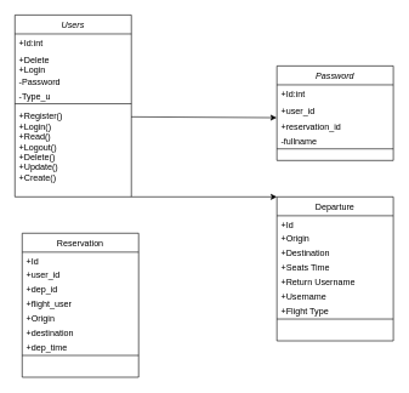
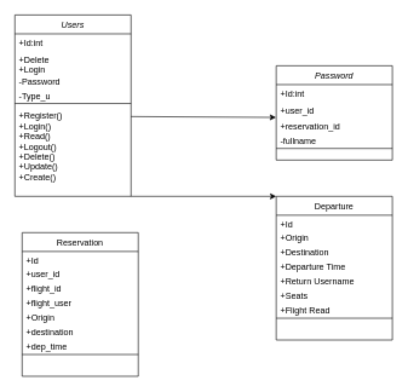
- <mxCell id="14" value="+Seats Time" style="text;align=left;verticalAlign=top;spacingLeft=4;spacingRight=4;overflow=hidden;rotatable=0;points=[[0,0.5],[1,0.5]];portConstraint=eastwest;rounded=0;shadow=0;html=0;" parent="10" vertex="1"><mxGeometry y="84" width="160" height="20" as="geometry" /></mxCell>
+ <mxCell id="14" value="+Departure Time" style="text;align=left;verticalAlign=top;spacingLeft=4;spacingRight=4;overflow=hidden;rotatable=0;points=[[0,0.5],[1,0.5]];portConstraint=eastwest;rounded=0;shadow=0;html=0;" parent="10" vertex="1"><mxGeometry y="84" width="160" height="20" as="geometry" /></mxCell>
- <mxCell id="28" value="+dep_id" style="text;align=left;verticalAlign=top;spacingLeft=4;spacingRight=4;overflow=hidden;rotatable=0;points=[[0,0.5],[1,0.5]];portConstraint=eastwest;rounded=0;shadow=0;html=0;" vertex="1" parent="25"><mxGeometry y="64" width="160" height="20" as="geometry" /></mxCell>
+ <mxCell id="28" value="+flight_id" style="text;align=left;verticalAlign=top;spacingLeft=4;spacingRight=4;overflow=hidden;rotatable=0;points=[[0,0.5],[1,0.5]];portConstraint=eastwest;rounded=0;shadow=0;html=0;" vertex="1" parent="25"><mxGeometry y="64" width="160" height="20" as="geometry" /></mxCell>
- <mxCell id="16" value="+Username" style="text;align=left;verticalAlign=top;spacingLeft=4;spacingRight=4;overflow=hidden;rotatable=0;points=[[0,0.5],[1,0.5]];portConstraint=eastwest;rounded=0;shadow=0;html=0;" vertex="1" parent="10"><mxGeometry y="124" width="160" height="20" as="geometry" /></mxCell>
+ <mxCell id="16" value="+Seats" style="text;align=left;verticalAlign=top;spacingLeft=4;spacingRight=4;overflow=hidden;rotatable=0;points=[[0,0.5],[1,0.5]];portConstraint=eastwest;rounded=0;shadow=0;html=0;" vertex="1" parent="10"><mxGeometry y="124" width="160" height="20" as="geometry" /></mxCell>
- <mxCell id="17" value="+Flight Type" style="text;align=left;verticalAlign=top;spacingLeft=4;spacingRight=4;overflow=hidden;rotatable=0;points=[[0,0.5],[1,0.5]];portConstraint=eastwest;rounded=0;shadow=0;html=0;" parent="10" vertex="1"><mxGeometry y="144" width="160" height="20" as="geometry" /></mxCell>
+ <mxCell id="17" value="+Flight Read" style="text;align=left;verticalAlign=top;spacingLeft=4;spacingRight=4;overflow=hidden;rotatable=0;points=[[0,0.5],[1,0.5]];portConstraint=eastwest;rounded=0;shadow=0;html=0;" parent="10" vertex="1"><mxGeometry y="144" width="160" height="20" as="geometry" /></mxCell>
